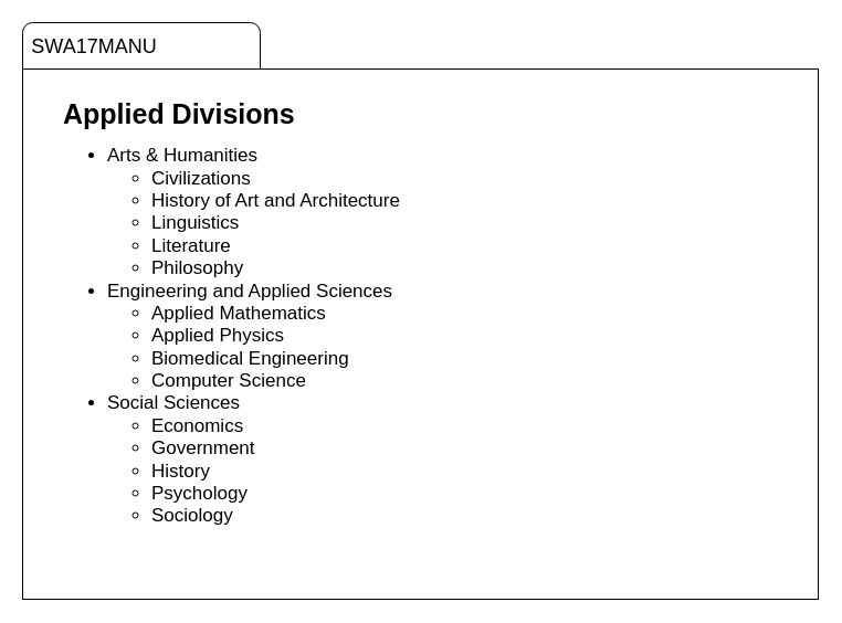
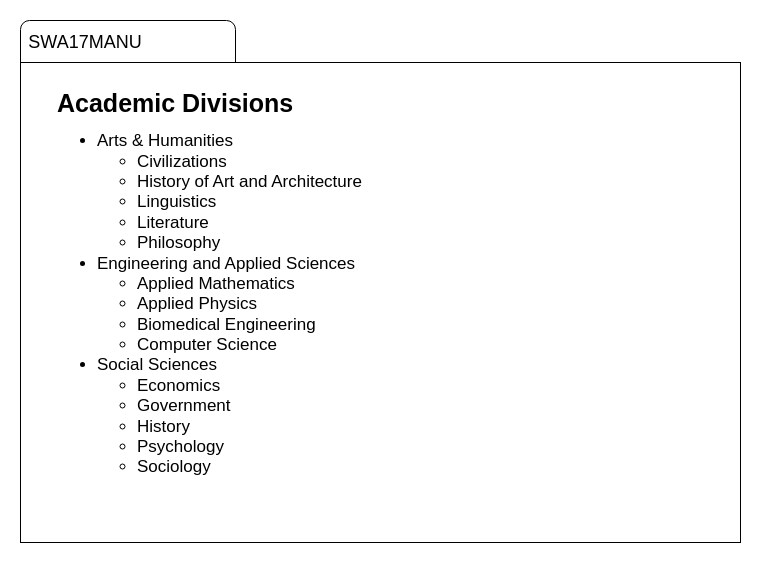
- <mxCell id="5" value="&lt;div&gt;&lt;span style=&quot;text-align: center&quot;&gt;&lt;b&gt;&lt;font style=&quot;font-size: 25px&quot;&gt;Applied Divisions&lt;/font&gt;&lt;/b&gt;&lt;/span&gt;&lt;br&gt;&lt;/div&gt;" style="text;html=1;strokeColor=none;fillColor=none;align=left;verticalAlign=middle;whiteSpace=wrap;rounded=0;fontSize=17;" parent="2" vertex="1"><mxGeometry x="35" y="67" width="665" height="30" as="geometry" /></mxCell>
+ <mxCell id="5" value="&lt;div&gt;&lt;span style=&quot;text-align: center&quot;&gt;&lt;b&gt;&lt;font style=&quot;font-size: 25px&quot;&gt;Academic Divisions&lt;/font&gt;&lt;/b&gt;&lt;/span&gt;&lt;br&gt;&lt;/div&gt;" style="text;html=1;strokeColor=none;fillColor=none;align=left;verticalAlign=middle;whiteSpace=wrap;rounded=0;fontSize=17;" parent="2" vertex="1"><mxGeometry x="35" y="67" width="665" height="30" as="geometry" /></mxCell>
